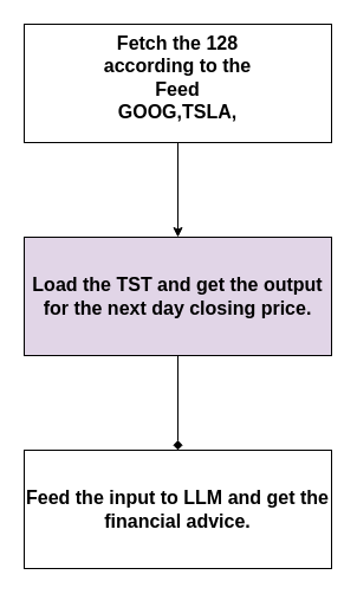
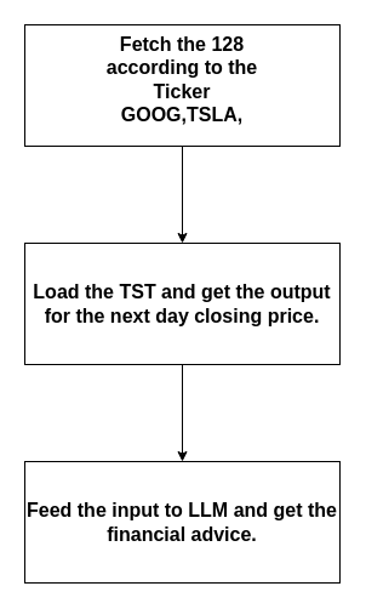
- <mxCell id="4" value="Fetch the 128 according to the Feed GOOG,TSLA," style="text;html=1;strokeColor=none;fillColor=none;align=center;verticalAlign=middle;whiteSpace=wrap;rounded=0;fontSize=16;fontStyle=1;labelBackgroundColor=none;fontColor=default;" vertex="1" parent="1"><mxGeometry x="80" y="50" width="140" height="30" as="geometry" /></mxCell>
+ <mxCell id="4" value="Fetch the 128 according to the Ticker GOOG,TSLA," style="text;html=1;strokeColor=none;fillColor=none;align=center;verticalAlign=middle;whiteSpace=wrap;rounded=0;fontSize=16;fontStyle=1;labelBackgroundColor=none;fontColor=default;" vertex="1" parent="1"><mxGeometry x="80" y="50" width="140" height="30" as="geometry" /></mxCell>
- <mxCell id="6" value="Load the TST and get the output for the next day closing price." style="rounded=0;whiteSpace=wrap;html=1;fontSize=16;fontStyle=1;labelBackgroundColor=none;fontColor=default;fillColor=#e1d5e7;" vertex="1" parent="1"><mxGeometry x="20" y="200" width="260" height="100" as="geometry" /></mxCell>
+ <mxCell id="6" value="Load the TST and get the output for the next day closing price." style="rounded=0;whiteSpace=wrap;html=1;fontSize=16;fontStyle=1;labelBackgroundColor=none;fontColor=default;" vertex="1" parent="1"><mxGeometry x="20" y="200" width="260" height="100" as="geometry" /></mxCell>
- <mxCell id="5" value="" style="edgeStyle=orthogonalEdgeStyle;rounded=0;orthogonalLoop=1;jettySize=auto;html=1;fontSize=16;fontStyle=1;labelBackgroundColor=none;fontColor=default;endArrow=diamond;" edge="1" parent="1" source="6" target="7"><mxGeometry relative="1" as="geometry" /></mxCell>
+ <mxCell id="5" value="" style="edgeStyle=orthogonalEdgeStyle;rounded=0;orthogonalLoop=1;jettySize=auto;html=1;fontSize=16;fontStyle=1;labelBackgroundColor=none;fontColor=default;" edge="1" parent="1" source="6" target="7"><mxGeometry relative="1" as="geometry" /></mxCell>
